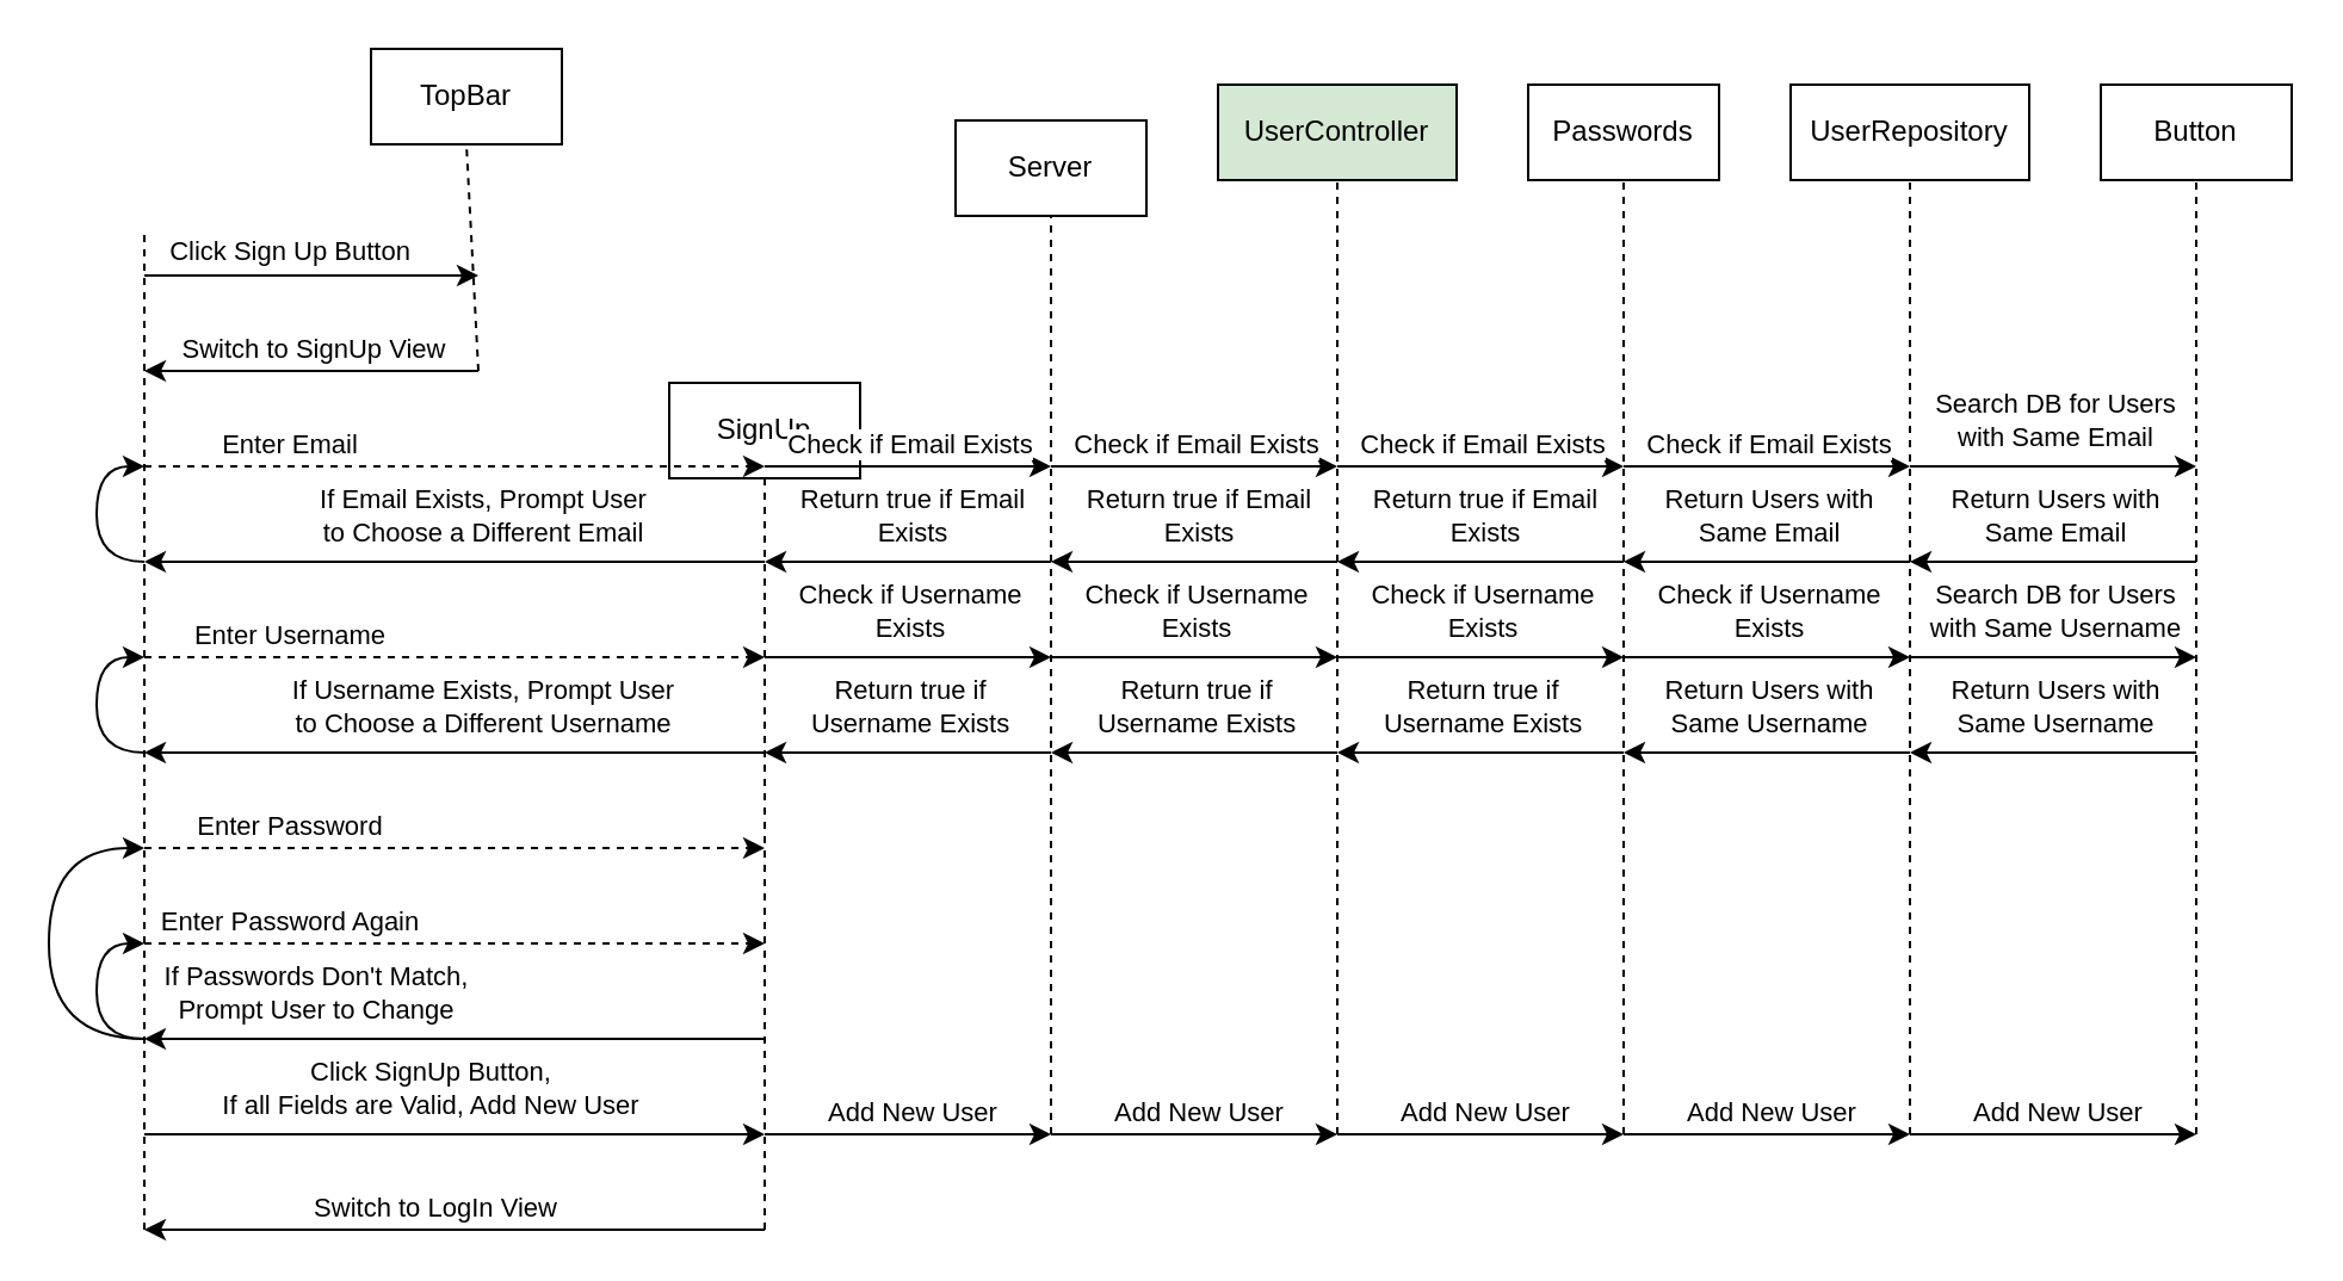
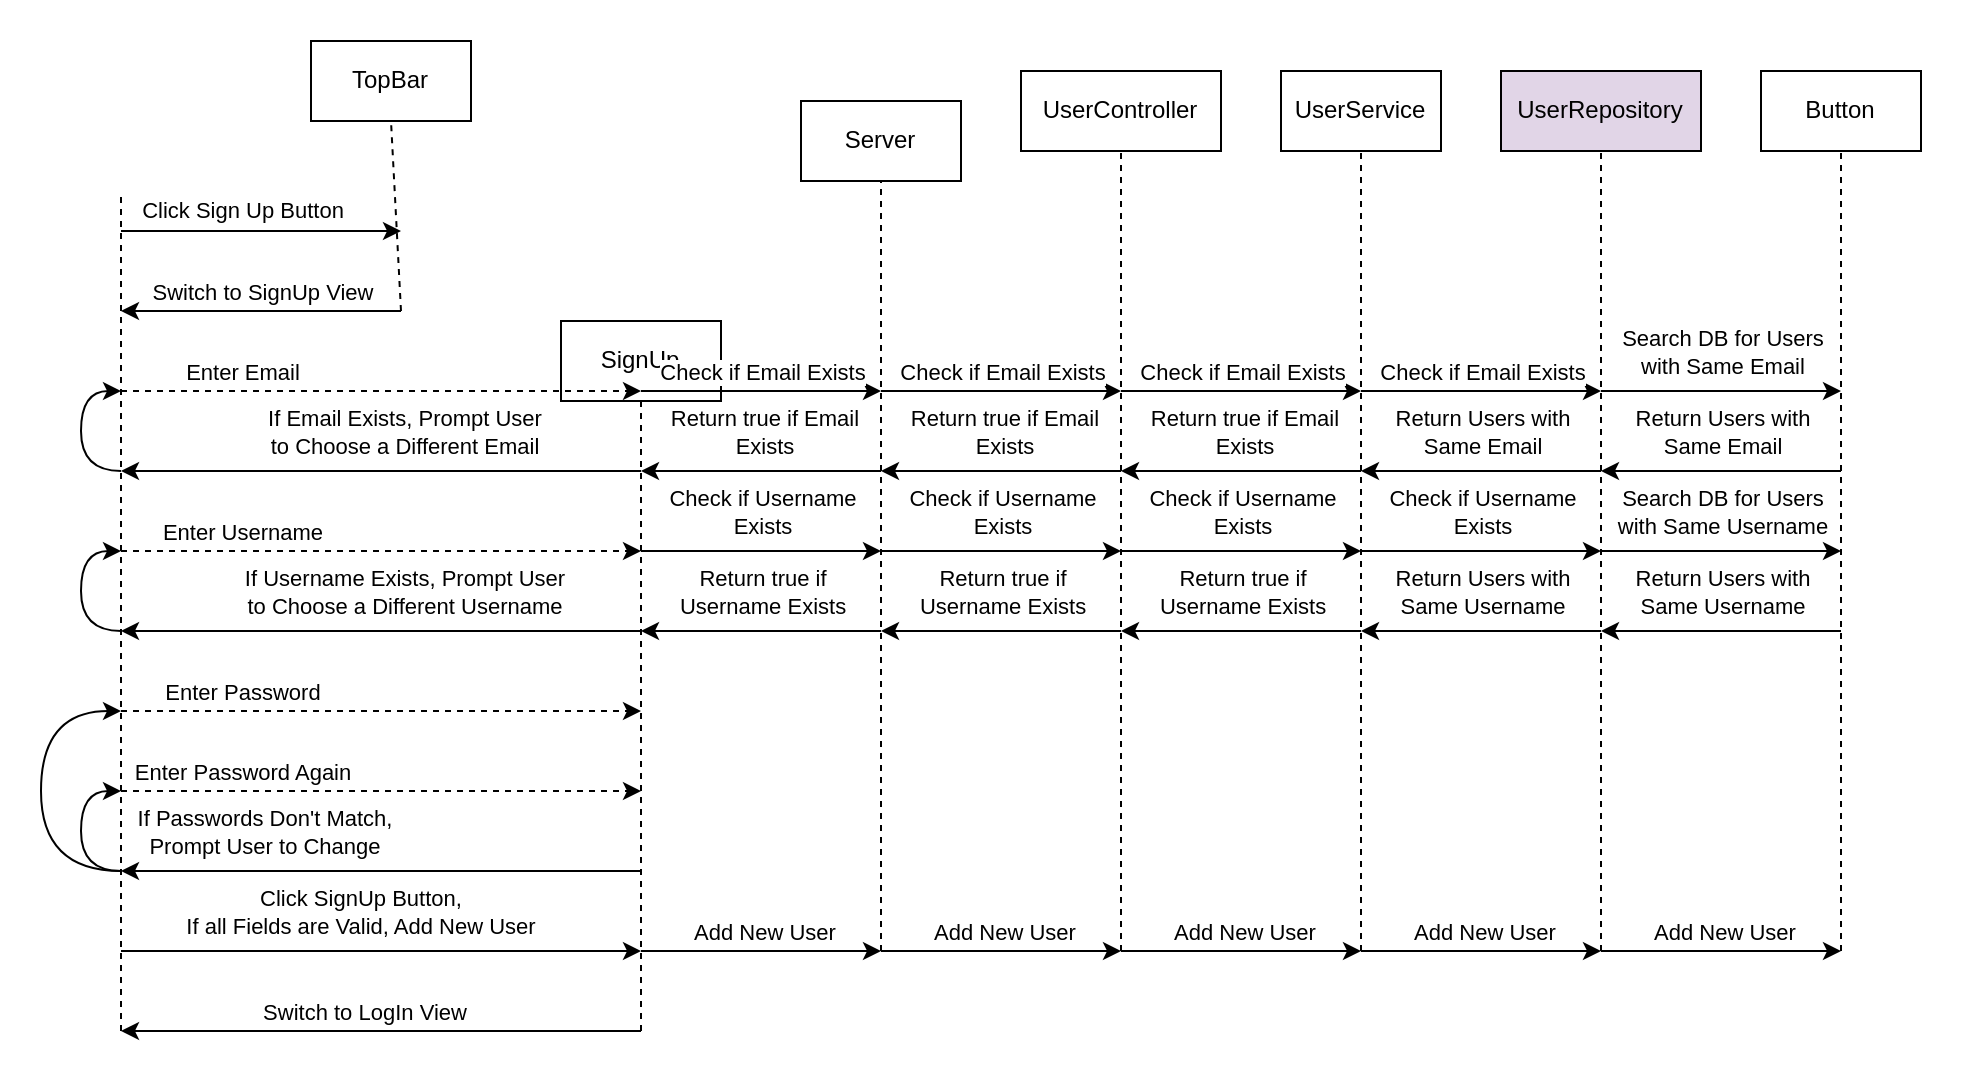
- <mxCell id="15" value="UserController" style="rounded=0;whiteSpace=wrap;html=1;fillColor=#d5e8d4;" parent="1" vertex="1"><mxGeometry x="510" y="35" width="100" height="40" as="geometry" /></mxCell>
+ <mxCell id="15" value="UserController" style="rounded=0;whiteSpace=wrap;html=1;" parent="1" vertex="1"><mxGeometry x="510" y="35" width="100" height="40" as="geometry" /></mxCell>
- <mxCell id="16" value="Passwords" style="rounded=0;whiteSpace=wrap;html=1;" parent="1" vertex="1"><mxGeometry x="640" y="35" width="80" height="40" as="geometry" /></mxCell>
+ <mxCell id="16" value="UserService" style="rounded=0;whiteSpace=wrap;html=1;" parent="1" vertex="1"><mxGeometry x="640" y="35" width="80" height="40" as="geometry" /></mxCell>
- <mxCell id="17" value="UserRepository" style="rounded=0;whiteSpace=wrap;html=1;" parent="1" vertex="1"><mxGeometry x="750" y="35" width="100" height="40" as="geometry" /></mxCell>
+ <mxCell id="17" value="UserRepository" style="rounded=0;whiteSpace=wrap;html=1;fillColor=#e1d5e7;" parent="1" vertex="1"><mxGeometry x="750" y="35" width="100" height="40" as="geometry" /></mxCell>
